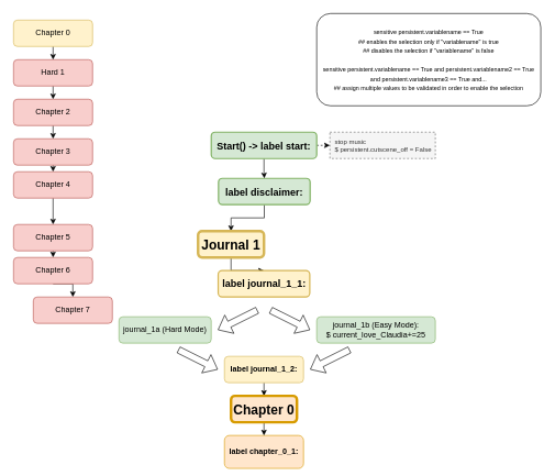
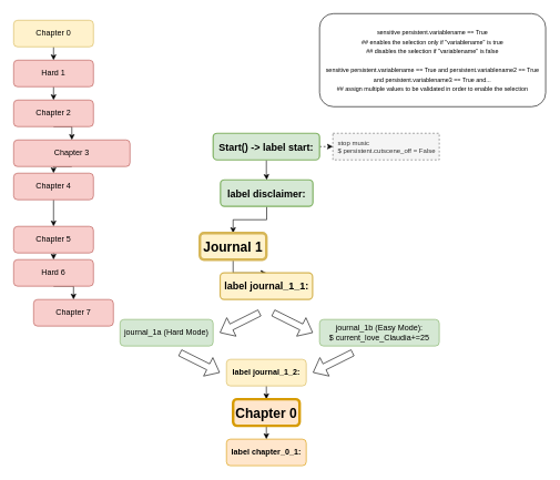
- <mxCell id="10" value="Chapter 3" style="rounded=1;whiteSpace=wrap;html=1;fontSize=12;glass=0;strokeWidth=1;shadow=0;fillColor=#f8cecc;strokeColor=#b85450;" parent="1" vertex="1"><mxGeometry x="20" y="210" width="120" height="40" as="geometry" /></mxCell>
+ <mxCell id="10" value="Chapter 3" style="rounded=1;whiteSpace=wrap;html=1;fontSize=12;glass=0;strokeWidth=1;shadow=0;fillColor=#f8cecc;strokeColor=#b85450;" parent="1" vertex="1"><mxGeometry x="20" y="210" width="175" height="40" as="geometry" /></mxCell>
- <mxCell id="16" value="Chapter 6" style="rounded=1;whiteSpace=wrap;html=1;fontSize=12;glass=0;strokeWidth=1;shadow=0;fillColor=#f8cecc;strokeColor=#b85450;" parent="1" vertex="1"><mxGeometry x="20" y="390" width="120" height="40" as="geometry" /></mxCell>
+ <mxCell id="16" value="Hard 6" style="rounded=1;whiteSpace=wrap;html=1;fontSize=12;glass=0;strokeWidth=1;shadow=0;fillColor=#f8cecc;strokeColor=#b85450;" parent="1" vertex="1"><mxGeometry x="20" y="390" width="120" height="40" as="geometry" /></mxCell>
- <mxCell id="24" value="label chapter_0_1:" style="rounded=1;whiteSpace=wrap;html=1;fontSize=12;glass=0;strokeWidth=1;shadow=0;fillColor=#ffe6cc;strokeColor=#d79b00;fontStyle=1" parent="1" vertex="1"><mxGeometry x="340" y="660" width="120" height="50" as="geometry" /></mxCell>
+ <mxCell id="24" value="label chapter_0_1:" style="rounded=1;whiteSpace=wrap;html=1;fontSize=12;glass=0;strokeWidth=1;shadow=0;fillColor=#ffe6cc;strokeColor=#d79b00;fontStyle=1" parent="1" vertex="1"><mxGeometry x="340" y="660" width="120" height="40" as="geometry" /></mxCell>
